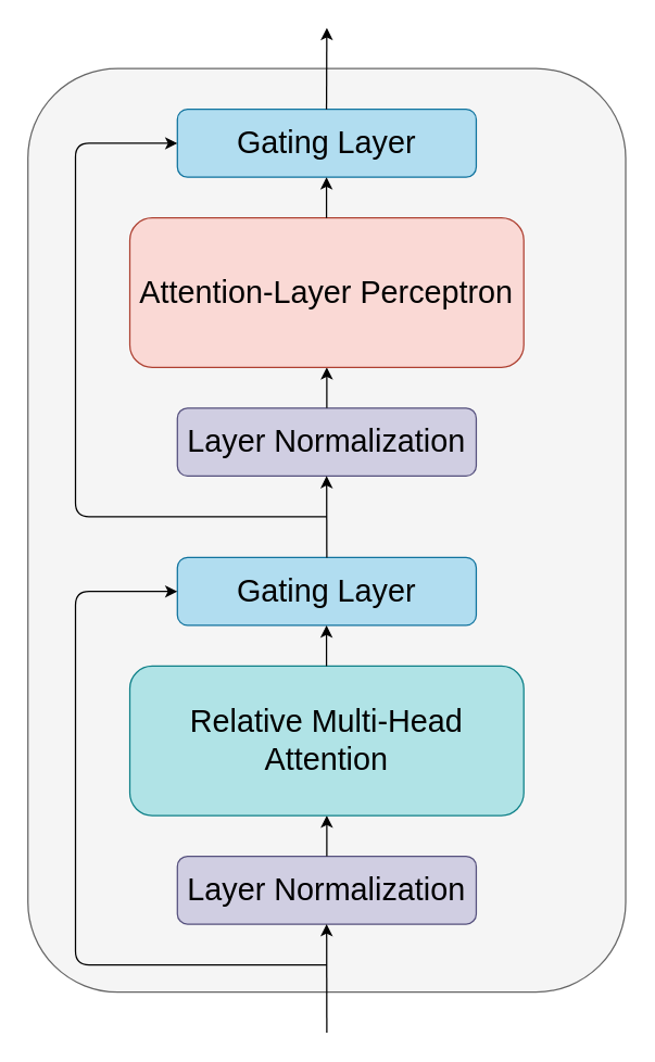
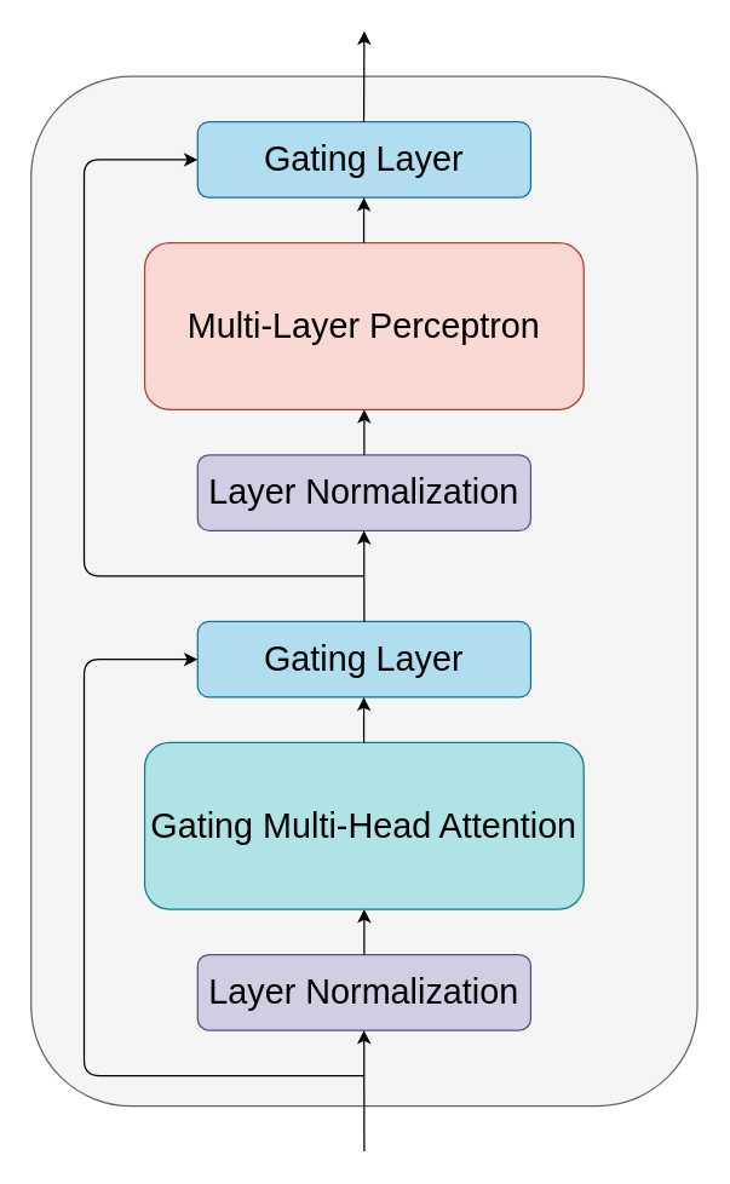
- <mxCell id="12" value="Attention-Layer Perceptron" style="rounded=1;whiteSpace=wrap;html=1;fillColor=#fad9d5;strokeColor=#ae4132;fontSize=23;" vertex="1" parent="1"><mxGeometry x="95" y="160" width="290" height="110" as="geometry" /></mxCell>
+ <mxCell id="12" value="Multi-Layer Perceptron" style="rounded=1;whiteSpace=wrap;html=1;fillColor=#fad9d5;strokeColor=#ae4132;fontSize=23;" vertex="1" parent="1"><mxGeometry x="95" y="160" width="290" height="110" as="geometry" /></mxCell>
- <mxCell id="5" value="Relative Multi-Head Attention" style="rounded=1;whiteSpace=wrap;html=1;fillColor=#b0e3e6;strokeColor=#0e8088;fontSize=23;" vertex="1" parent="1"><mxGeometry x="95" y="490" width="290" height="110" as="geometry" /></mxCell>
+ <mxCell id="5" value="Gating Multi-Head Attention" style="rounded=1;whiteSpace=wrap;html=1;fillColor=#b0e3e6;strokeColor=#0e8088;fontSize=23;" vertex="1" parent="1"><mxGeometry x="95" y="490" width="290" height="110" as="geometry" /></mxCell>
